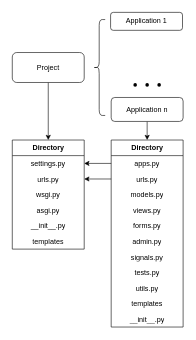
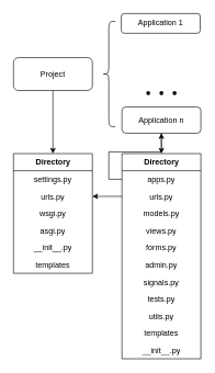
- <mxCell id="30" style="edgeStyle=orthogonalEdgeStyle;rounded=0;orthogonalLoop=1;jettySize=auto;html=1;exitX=0;exitY=0.5;exitDx=0;exitDy=0;entryX=1;entryY=0.5;entryDx=0;entryDy=0;" edge="1" parent="1" source="19" target="12"><mxGeometry relative="1" as="geometry" /></mxCell>
+ <mxCell id="30" style="edgeStyle=orthogonalEdgeStyle;rounded=0;orthogonalLoop=1;jettySize=auto;html=1;exitX=0;exitY=0.5;exitDx=0;exitDy=0;" edge="1" parent="1" source="19" target="6"><mxGeometry relative="1" as="geometry" /></mxCell>
